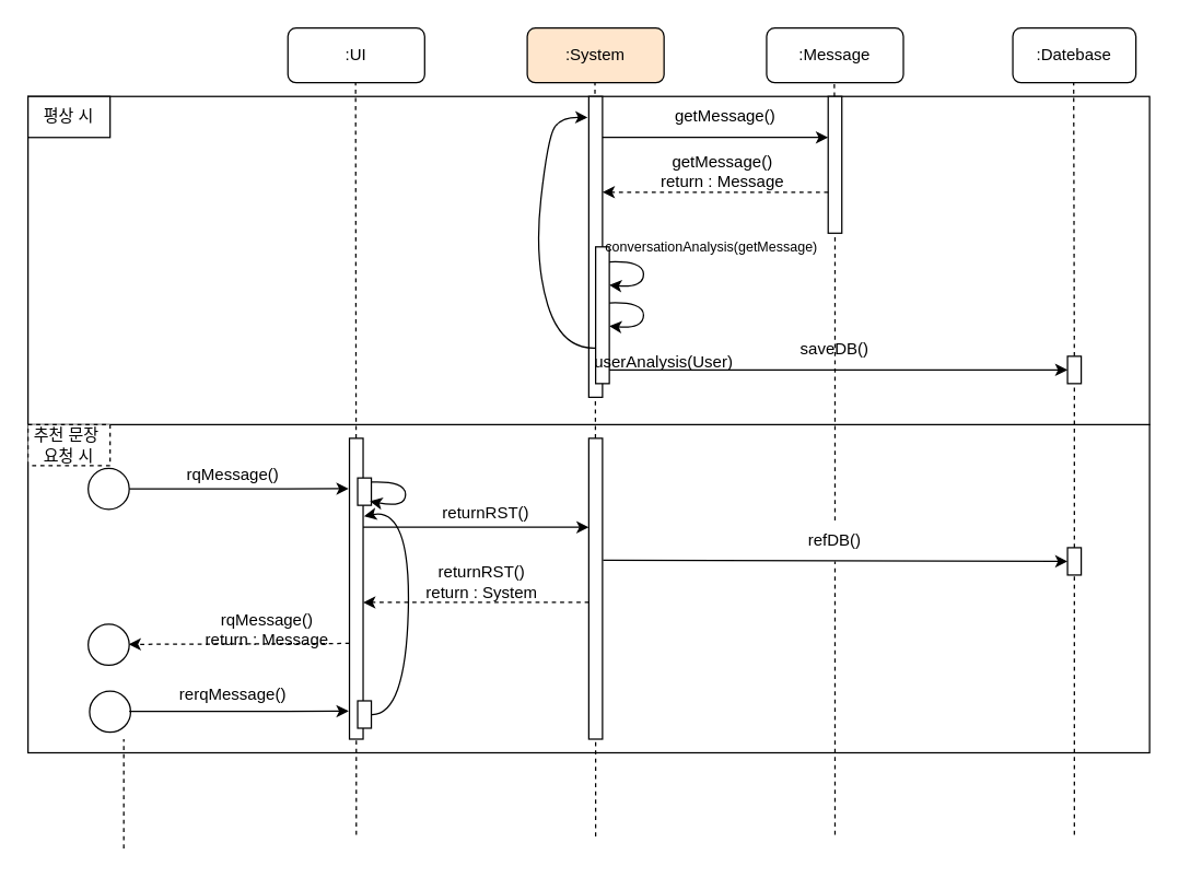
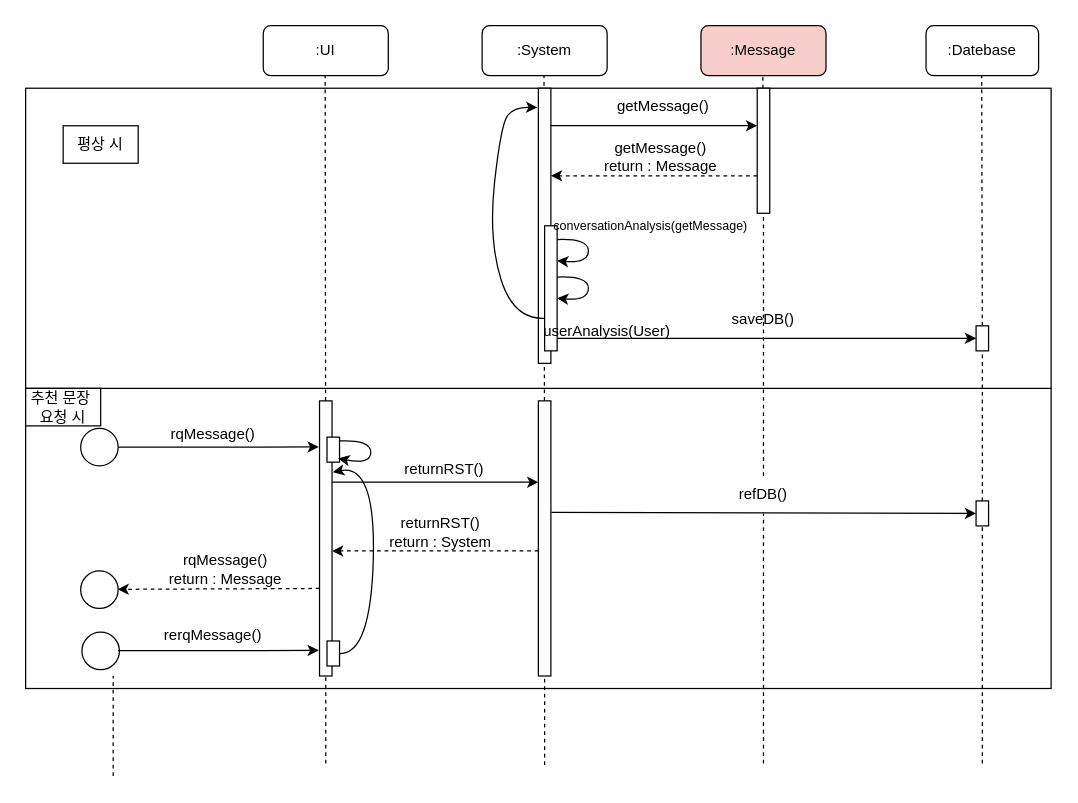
- <mxCell id="5" value=":System" style="rounded=1;whiteSpace=wrap;html=1;fillColor=#ffe6cc;" parent="1" vertex="1"><mxGeometry x="385" y="20" width="100" height="40" as="geometry" /></mxCell>
+ <mxCell id="5" value=":System" style="rounded=1;whiteSpace=wrap;html=1;" parent="1" vertex="1"><mxGeometry x="385" y="20" width="100" height="40" as="geometry" /></mxCell>
- <mxCell id="6" value=":Message" style="rounded=1;whiteSpace=wrap;html=1;" parent="1" vertex="1"><mxGeometry x="560" y="20" width="100" height="40" as="geometry" /></mxCell>
+ <mxCell id="6" value=":Message" style="rounded=1;whiteSpace=wrap;html=1;fillColor=#f8cecc;" parent="1" vertex="1"><mxGeometry x="560" y="20" width="100" height="40" as="geometry" /></mxCell>
- <mxCell id="28" value="평상 시" style="rounded=0;whiteSpace=wrap;html=1;" parent="1" vertex="1"><mxGeometry x="20" y="70" width="60" height="30" as="geometry" /></mxCell>
+ <mxCell id="28" value="평상 시" style="rounded=0;whiteSpace=wrap;html=1;" parent="1" vertex="1"><mxGeometry x="50" y="100" width="60" height="30" as="geometry" /></mxCell>
- <mxCell id="29" value="추천 문장&amp;nbsp;&lt;br&gt;요청 시" style="rounded=0;whiteSpace=wrap;html=1;dashed=1;" parent="1" vertex="1"><mxGeometry x="20" y="310" width="60" height="30" as="geometry" /></mxCell>
+ <mxCell id="29" value="추천 문장&amp;nbsp;&lt;br&gt;요청 시" style="rounded=0;whiteSpace=wrap;html=1;" parent="1" vertex="1"><mxGeometry x="20" y="310" width="60" height="30" as="geometry" /></mxCell>
- <mxCell id="46" value="rqMessage()&lt;br&gt;return : Message" style="text;html=1;strokeColor=none;fillColor=none;align=center;verticalAlign=middle;whiteSpace=wrap;rounded=0;" parent="1" vertex="1"><mxGeometry x="145" y="445" width="100" height="30" as="geometry" /></mxCell>
+ <mxCell id="46" value="rqMessage()&lt;br&gt;return : Message" style="text;html=1;strokeColor=none;fillColor=none;align=center;verticalAlign=middle;whiteSpace=wrap;rounded=0;" parent="1" vertex="1"><mxGeometry x="130" y="440" width="100" height="30" as="geometry" /></mxCell>
